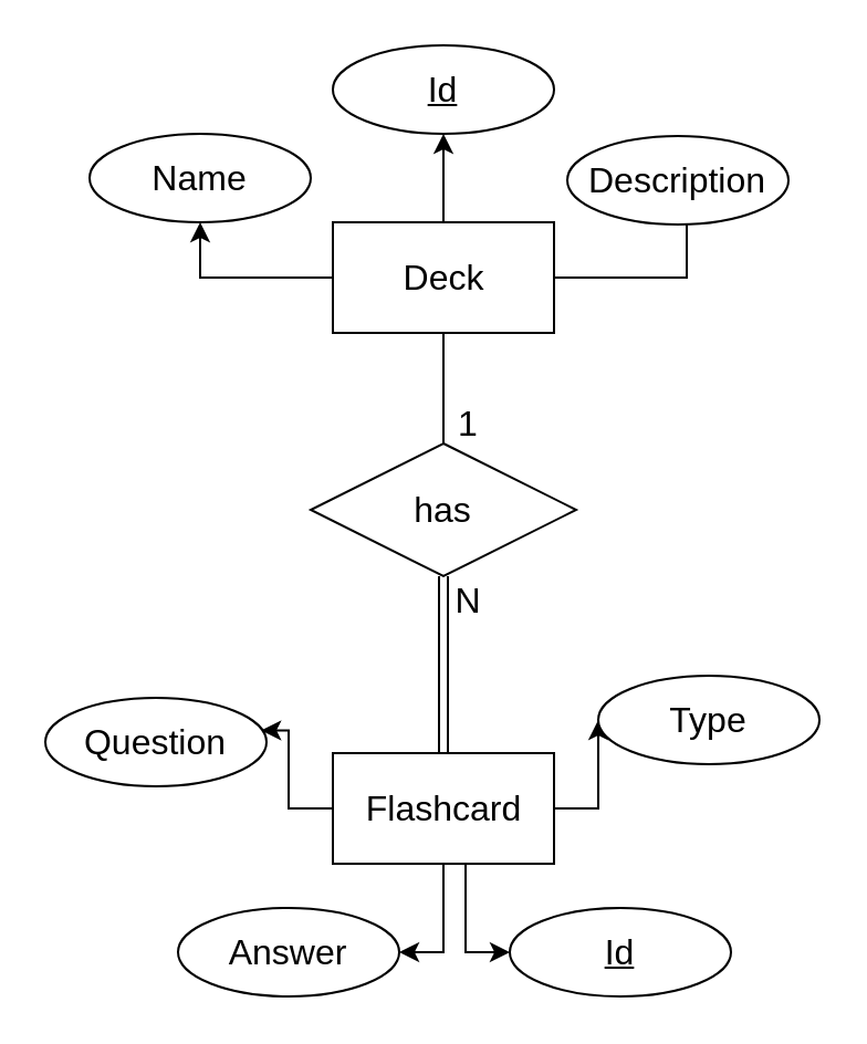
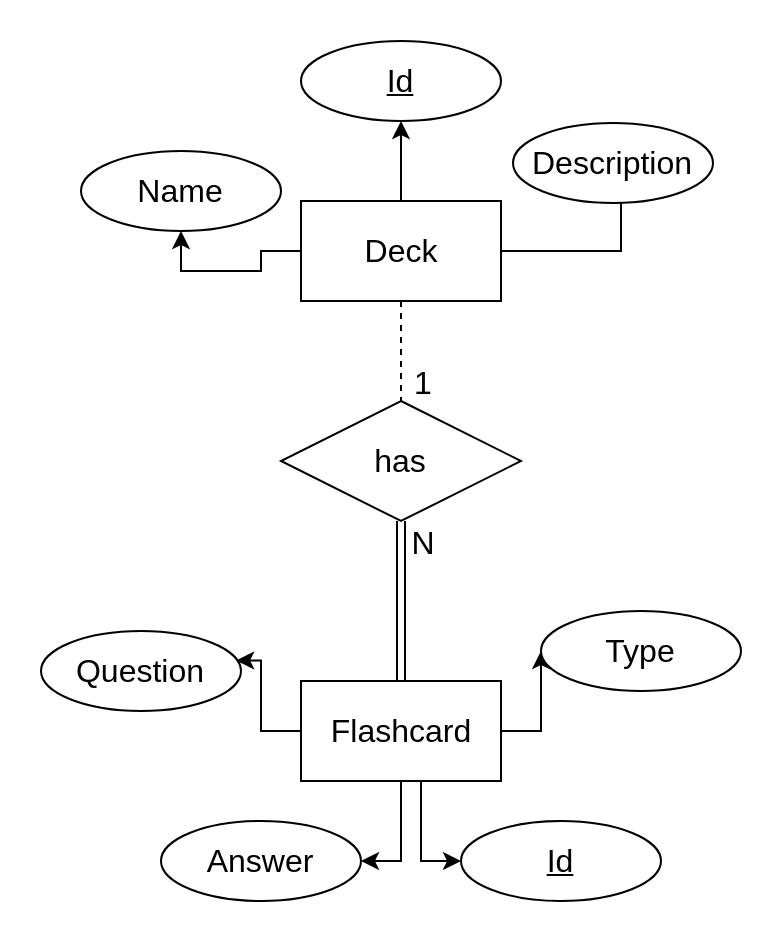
- <mxCell id="18" value="Name" style="ellipse;whiteSpace=wrap;html=1;align=center;fontSize=16;" vertex="1" parent="1"><mxGeometry x="40" y="60" width="100" height="40" as="geometry" /></mxCell>
+ <mxCell id="18" value="Name" style="ellipse;whiteSpace=wrap;html=1;align=center;fontSize=16;" vertex="1" parent="1"><mxGeometry x="40" y="75" width="100" height="40" as="geometry" /></mxCell>
- <mxCell id="2" style="edgeStyle=orthogonalEdgeStyle;rounded=0;orthogonalLoop=1;jettySize=auto;html=1;exitX=0.5;exitY=1;exitDx=0;exitDy=0;entryX=0.5;entryY=0;entryDx=0;entryDy=0;fontSize=16;strokeColor=default;endArrow=none;endFill=0;" edge="1" parent="1" source="7" target="15"><mxGeometry relative="1" as="geometry" /></mxCell>
+ <mxCell id="2" style="edgeStyle=orthogonalEdgeStyle;rounded=0;orthogonalLoop=1;jettySize=auto;html=1;exitX=0.5;exitY=1;exitDx=0;exitDy=0;entryX=0.5;entryY=0;entryDx=0;entryDy=0;fontSize=16;strokeColor=default;endArrow=none;endFill=0;dashed=1;" edge="1" parent="1" source="7" target="15"><mxGeometry relative="1" as="geometry" /></mxCell>
